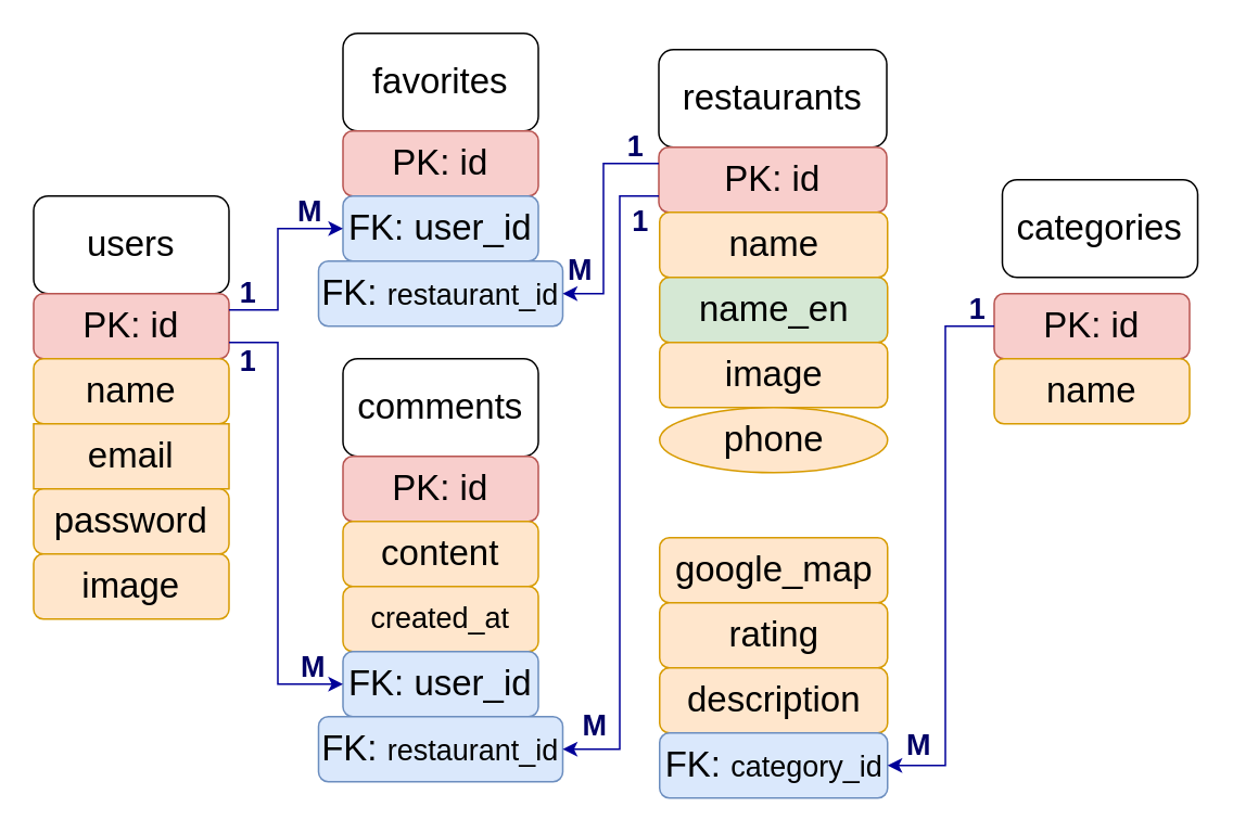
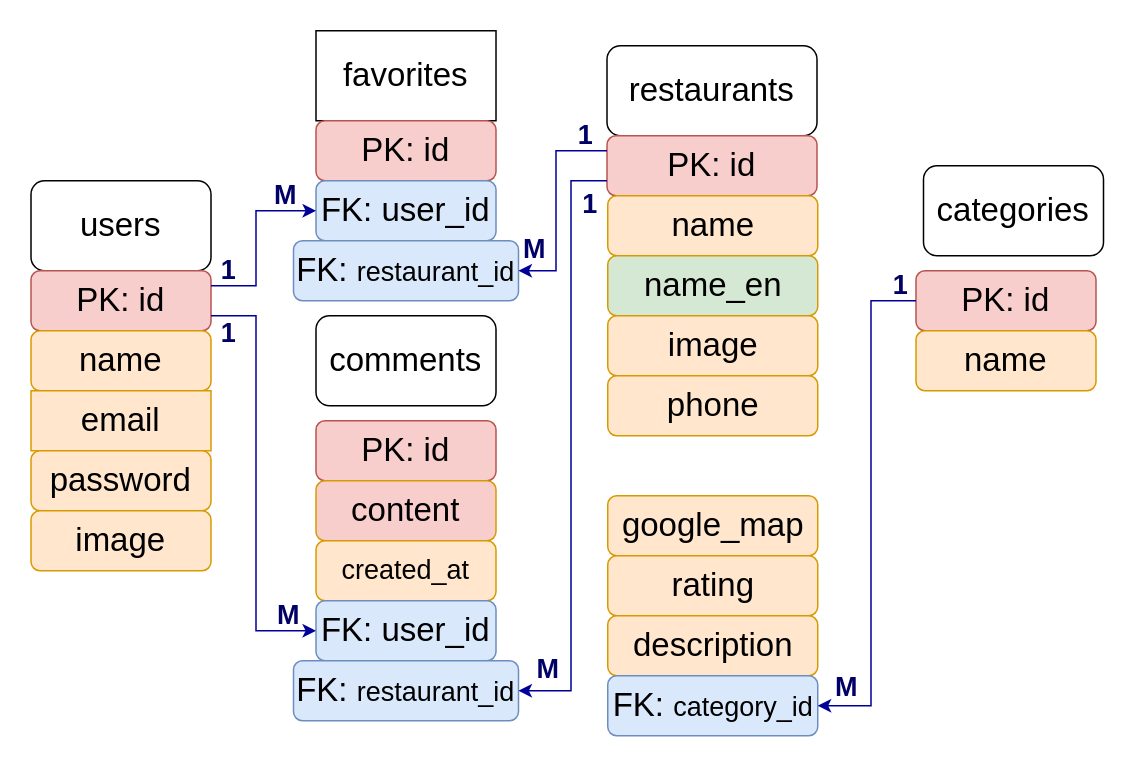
- <mxCell id="3" value="&lt;font style=&quot;font-size: 22px&quot;&gt;favorites&lt;/font&gt;" style="rounded=1;whiteSpace=wrap;html=1;" parent="1" vertex="1"><mxGeometry x="210" y="20" width="120" height="60" as="geometry" /></mxCell>
+ <mxCell id="3" value="&lt;font style=&quot;font-size: 22px&quot;&gt;favorites&lt;/font&gt;" style="whiteSpace=wrap;html=1;rounded=0;" parent="1" vertex="1"><mxGeometry x="210" y="20" width="120" height="60" as="geometry" /></mxCell>
- <mxCell id="4" value="&lt;font style=&quot;font-size: 22px&quot;&gt;comments&lt;/font&gt;" style="rounded=1;whiteSpace=wrap;html=1;" parent="1" vertex="1"><mxGeometry x="210" y="220" width="120" height="60" as="geometry" /></mxCell>
+ <mxCell id="4" value="&lt;font style=&quot;font-size: 22px&quot;&gt;comments&lt;/font&gt;" style="rounded=1;whiteSpace=wrap;html=1;" parent="1" vertex="1"><mxGeometry x="210" y="210" width="120" height="60" as="geometry" /></mxCell>
- <mxCell id="22" value="&lt;font style=&quot;font-size: 22px&quot;&gt;phone&lt;/font&gt;" style="ellipse;whiteSpace=wrap;html=1;fillColor=#ffe6cc;strokeColor=#d79b00;" parent="1" vertex="1"><mxGeometry x="404.5" y="250" width="140" height="40" as="geometry" /></mxCell>
+ <mxCell id="22" value="&lt;font style=&quot;font-size: 22px&quot;&gt;phone&lt;/font&gt;" style="rounded=1;whiteSpace=wrap;html=1;fillColor=#ffe6cc;strokeColor=#d79b00;" parent="1" vertex="1"><mxGeometry x="404.5" y="250" width="140" height="40" as="geometry" /></mxCell>
- <mxCell id="17" value="&lt;font style=&quot;font-size: 22px&quot;&gt;content&lt;/font&gt;" style="rounded=1;whiteSpace=wrap;html=1;fillColor=#ffe6cc;strokeColor=#d79b00;" parent="1" vertex="1"><mxGeometry x="210" y="320" width="120" height="40" as="geometry" /></mxCell>
+ <mxCell id="17" value="&lt;font style=&quot;font-size: 22px&quot;&gt;content&lt;/font&gt;" style="rounded=1;whiteSpace=wrap;html=1;fillColor=#f8cecc;strokeColor=#d79b00;" parent="1" vertex="1"><mxGeometry x="210" y="320" width="120" height="40" as="geometry" /></mxCell>
